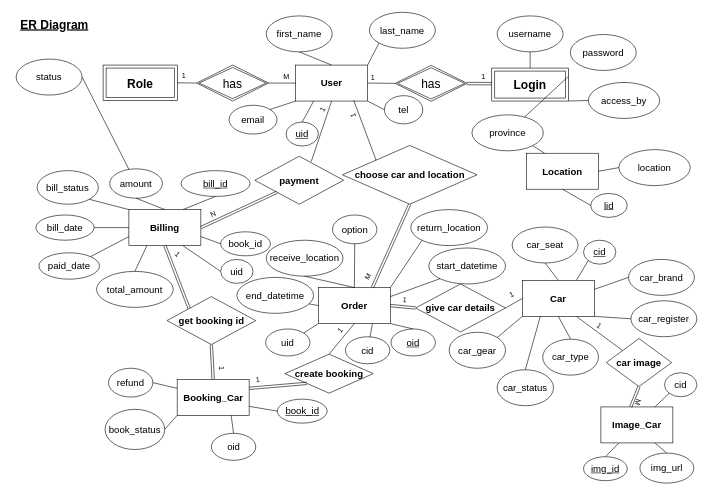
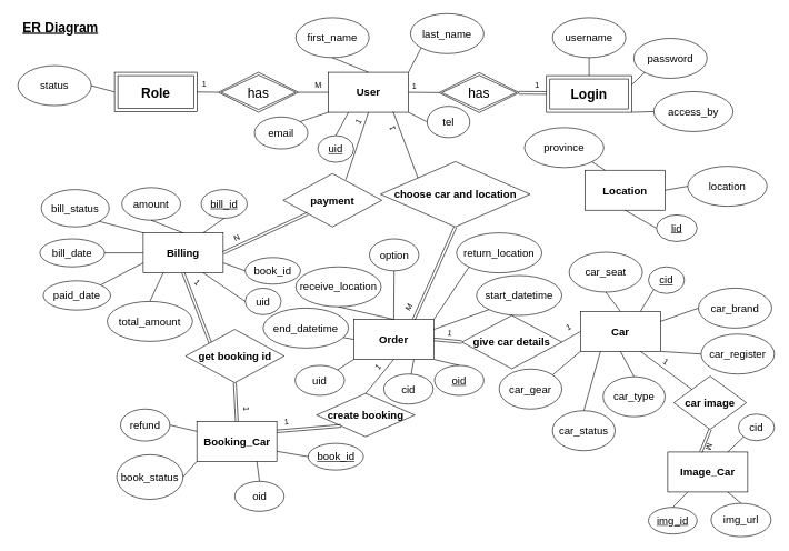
- <mxCell id="85" value="" style="endArrow=none;html=1;rounded=0;fontSize=20;exitX=1;exitY=0.25;exitDx=0;exitDy=0;" parent="1" source="82" target="105" edge="1"><mxGeometry width="50" height="50" relative="1" as="geometry"><mxPoint x="926" y="161" as="sourcePoint" /><mxPoint x="976" y="111" as="targetPoint" /></mxGeometry></mxCell>
+ <mxCell id="85" value="" style="endArrow=none;html=1;rounded=0;fontSize=20;entryX=0;entryY=1;entryDx=0;entryDy=0;exitX=1;exitY=0.25;exitDx=0;exitDy=0;" parent="1" source="82" target="16" edge="1"><mxGeometry width="50" height="50" relative="1" as="geometry"><mxPoint x="926" y="161" as="sourcePoint" /><mxPoint x="976" y="111" as="targetPoint" /></mxGeometry></mxCell>
- <mxCell id="81" value="" style="endArrow=none;html=1;rounded=0;fontSize=20;exitX=1;exitY=0.5;exitDx=0;exitDy=0;" parent="1" source="4" target="64" edge="1"><mxGeometry width="50" height="50" relative="1" as="geometry"><mxPoint x="295" y="214" as="sourcePoint" /><mxPoint x="345" y="164" as="targetPoint" /></mxGeometry></mxCell>
+ <mxCell id="81" value="" style="endArrow=none;html=1;rounded=0;fontSize=20;exitX=1;exitY=0.5;exitDx=0;exitDy=0;entryX=0;entryY=0.5;entryDx=0;entryDy=0;" parent="1" source="4" target="80" edge="1"><mxGeometry width="50" height="50" relative="1" as="geometry"><mxPoint x="295" y="214" as="sourcePoint" /><mxPoint x="345" y="164" as="targetPoint" /></mxGeometry></mxCell>
- <mxCell id="59" value="bill_id" style="ellipse;whiteSpace=wrap;html=1;labelBorderColor=none;fontSize=16;fontColor=#000000;strokeColor=#000000;fillColor=none;fontStyle=4" parent="1" vertex="1"><mxGeometry x="301" y="284" width="115" height="43" as="geometry" /></mxCell>
+ <mxCell id="59" value="bill_id" style="ellipse;whiteSpace=wrap;html=1;labelBorderColor=none;fontSize=16;fontColor=#000000;strokeColor=#000000;fillColor=none;fontStyle=4" parent="1" vertex="1"><mxGeometry x="301" y="284" width="69" height="43" as="geometry" /></mxCell>
